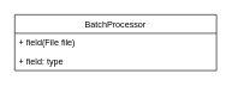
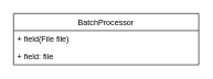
- <mxCell id="4" value="+ field: type" style="text;strokeColor=none;fillColor=none;align=left;verticalAlign=top;spacingLeft=4;spacingRight=4;overflow=hidden;rotatable=0;points=[[0,0.5],[1,0.5]];portConstraint=eastwest;" vertex="1" parent="2"><mxGeometry y="52" width="280" height="26" as="geometry" /></mxCell>
+ <mxCell id="4" value="+ field: file" style="text;strokeColor=none;fillColor=none;align=left;verticalAlign=top;spacingLeft=4;spacingRight=4;overflow=hidden;rotatable=0;points=[[0,0.5],[1,0.5]];portConstraint=eastwest;" vertex="1" parent="2"><mxGeometry y="52" width="280" height="26" as="geometry" /></mxCell>
